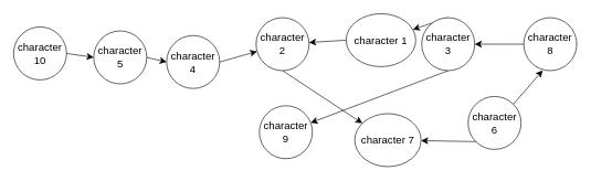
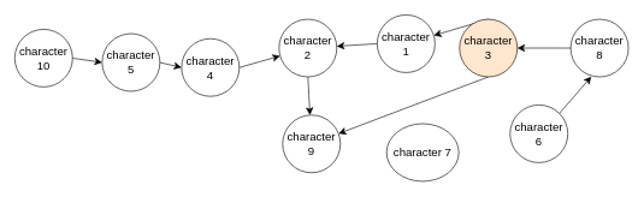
- <mxCell id="3" value="&lt;span style=&quot;font-size: 16px;&quot;&gt;character 1&lt;/span&gt;" style="ellipse;whiteSpace=wrap;html=1;aspect=fixed;" vertex="1" parent="1"><mxGeometry x="522" y="20" width="105" height="80" as="geometry" /></mxCell>
+ <mxCell id="3" value="&lt;span style=&quot;font-size: 16px;&quot;&gt;character 1&lt;/span&gt;" style="ellipse;whiteSpace=wrap;html=1;aspect=fixed;" vertex="1" parent="1"><mxGeometry x="522" y="20" width="80" height="80" as="geometry" /></mxCell>
- <mxCell id="8" value="&lt;span style=&quot;font-size: 16px;&quot;&gt;character 3&lt;/span&gt;" style="ellipse;whiteSpace=wrap;html=1;aspect=fixed;" vertex="1" parent="1"><mxGeometry x="636" y="26" width="80" height="80" as="geometry" /></mxCell>
+ <mxCell id="8" value="&lt;span style=&quot;font-size: 16px;&quot;&gt;character 3&lt;/span&gt;" style="ellipse;whiteSpace=wrap;html=1;aspect=fixed;fillColor=#ffe6cc;" vertex="1" parent="1"><mxGeometry x="636" y="26" width="80" height="80" as="geometry" /></mxCell>
- <mxCell id="4" style="edgeStyle=none;curved=1;rounded=0;orthogonalLoop=1;jettySize=auto;html=1;exitX=0.5;exitY=1;exitDx=0;exitDy=0;fontSize=12;startSize=8;endSize=8;" edge="1" parent="1" source="5" target="16"><mxGeometry relative="1" as="geometry" /></mxCell>
+ <mxCell id="4" style="edgeStyle=none;curved=1;rounded=0;orthogonalLoop=1;jettySize=auto;html=1;exitX=0.5;exitY=1;exitDx=0;exitDy=0;fontSize=12;startSize=8;endSize=8;" edge="1" parent="1" source="5" target="19"><mxGeometry relative="1" as="geometry" /></mxCell>
- <mxCell id="13" style="edgeStyle=none;curved=1;rounded=0;orthogonalLoop=1;jettySize=auto;html=1;exitX=0;exitY=1;exitDx=0;exitDy=0;fontSize=12;startSize=8;endSize=8;" edge="1" parent="1" source="15" target="16"><mxGeometry relative="1" as="geometry" /></mxCell>
